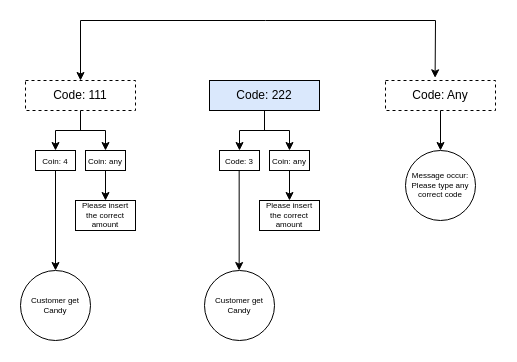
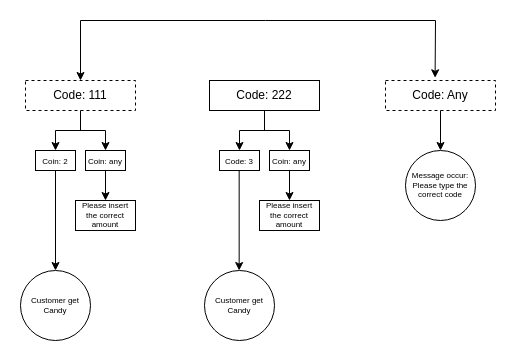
- <mxCell id="3" value="Code: 222" style="rounded=0;whiteSpace=wrap;html=1;fillColor=#dae8fc;" vertex="1" parent="1"><mxGeometry x="209" y="80" width="110" height="30" as="geometry" /></mxCell>
+ <mxCell id="3" value="Code: 222" style="rounded=0;whiteSpace=wrap;html=1;" vertex="1" parent="1"><mxGeometry x="209" y="80" width="110" height="30" as="geometry" /></mxCell>
- <mxCell id="9" value="&lt;font style=&quot;font-size: 8px;&quot;&gt;Coin: 4&lt;/font&gt;" style="rounded=0;whiteSpace=wrap;html=1;" vertex="1" parent="1"><mxGeometry x="35" y="150" width="40" height="20" as="geometry" /></mxCell>
+ <mxCell id="9" value="&lt;font style=&quot;font-size: 8px;&quot;&gt;Coin: 2&lt;/font&gt;" style="rounded=0;whiteSpace=wrap;html=1;" vertex="1" parent="1"><mxGeometry x="35" y="150" width="40" height="20" as="geometry" /></mxCell>
- <mxCell id="20" value="Message occur:&lt;br&gt;Please type any correct code" style="ellipse;whiteSpace=wrap;html=1;fontSize=8;" vertex="1" parent="1"><mxGeometry x="405" y="150" width="70" height="70" as="geometry" /></mxCell>
+ <mxCell id="20" value="Message occur:&lt;br&gt;Please type the correct code" style="ellipse;whiteSpace=wrap;html=1;fontSize=8;" vertex="1" parent="1"><mxGeometry x="405" y="150" width="70" height="70" as="geometry" /></mxCell>
